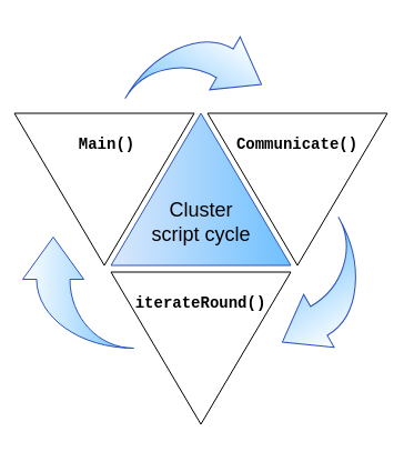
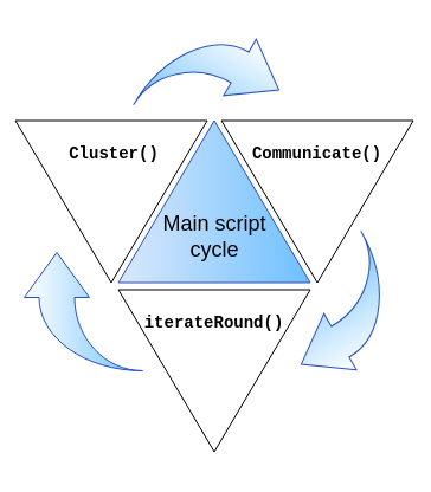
- <mxCell id="10" value="&lt;font style=&quot;font-size: 14px&quot; face=&quot;Courier New&quot;&gt;&lt;b&gt;Main()&lt;/b&gt;&lt;/font&gt;" style="text;html=1;strokeColor=none;fillColor=none;align=center;verticalAlign=middle;whiteSpace=wrap;rounded=0;" vertex="1" parent="1"><mxGeometry x="60.5" y="110" width="70" height="40" as="geometry" /></mxCell>
+ <mxCell id="10" value="&lt;font style=&quot;font-size: 14px&quot; face=&quot;Courier New&quot;&gt;&lt;b&gt;Cluster()&lt;/b&gt;&lt;/font&gt;" style="text;html=1;strokeColor=none;fillColor=none;align=center;verticalAlign=middle;whiteSpace=wrap;rounded=0;" vertex="1" parent="1"><mxGeometry x="60.5" y="110" width="70" height="40" as="geometry" /></mxCell>
- <mxCell id="6" value="&lt;span style=&quot;font-size: 18px&quot;&gt;Cluster script cycle&lt;/span&gt;" style="text;html=1;strokeColor=none;fillColor=none;align=center;verticalAlign=middle;whiteSpace=wrap;rounded=0;" vertex="1" parent="1"><mxGeometry x="130.5" y="160" width="100" height="80" as="geometry" /></mxCell>
+ <mxCell id="6" value="&lt;span style=&quot;font-size: 18px&quot;&gt;Main script cycle&lt;/span&gt;" style="text;html=1;strokeColor=none;fillColor=none;align=center;verticalAlign=middle;whiteSpace=wrap;rounded=0;" vertex="1" parent="1"><mxGeometry x="130.5" y="160" width="100" height="80" as="geometry" /></mxCell>
